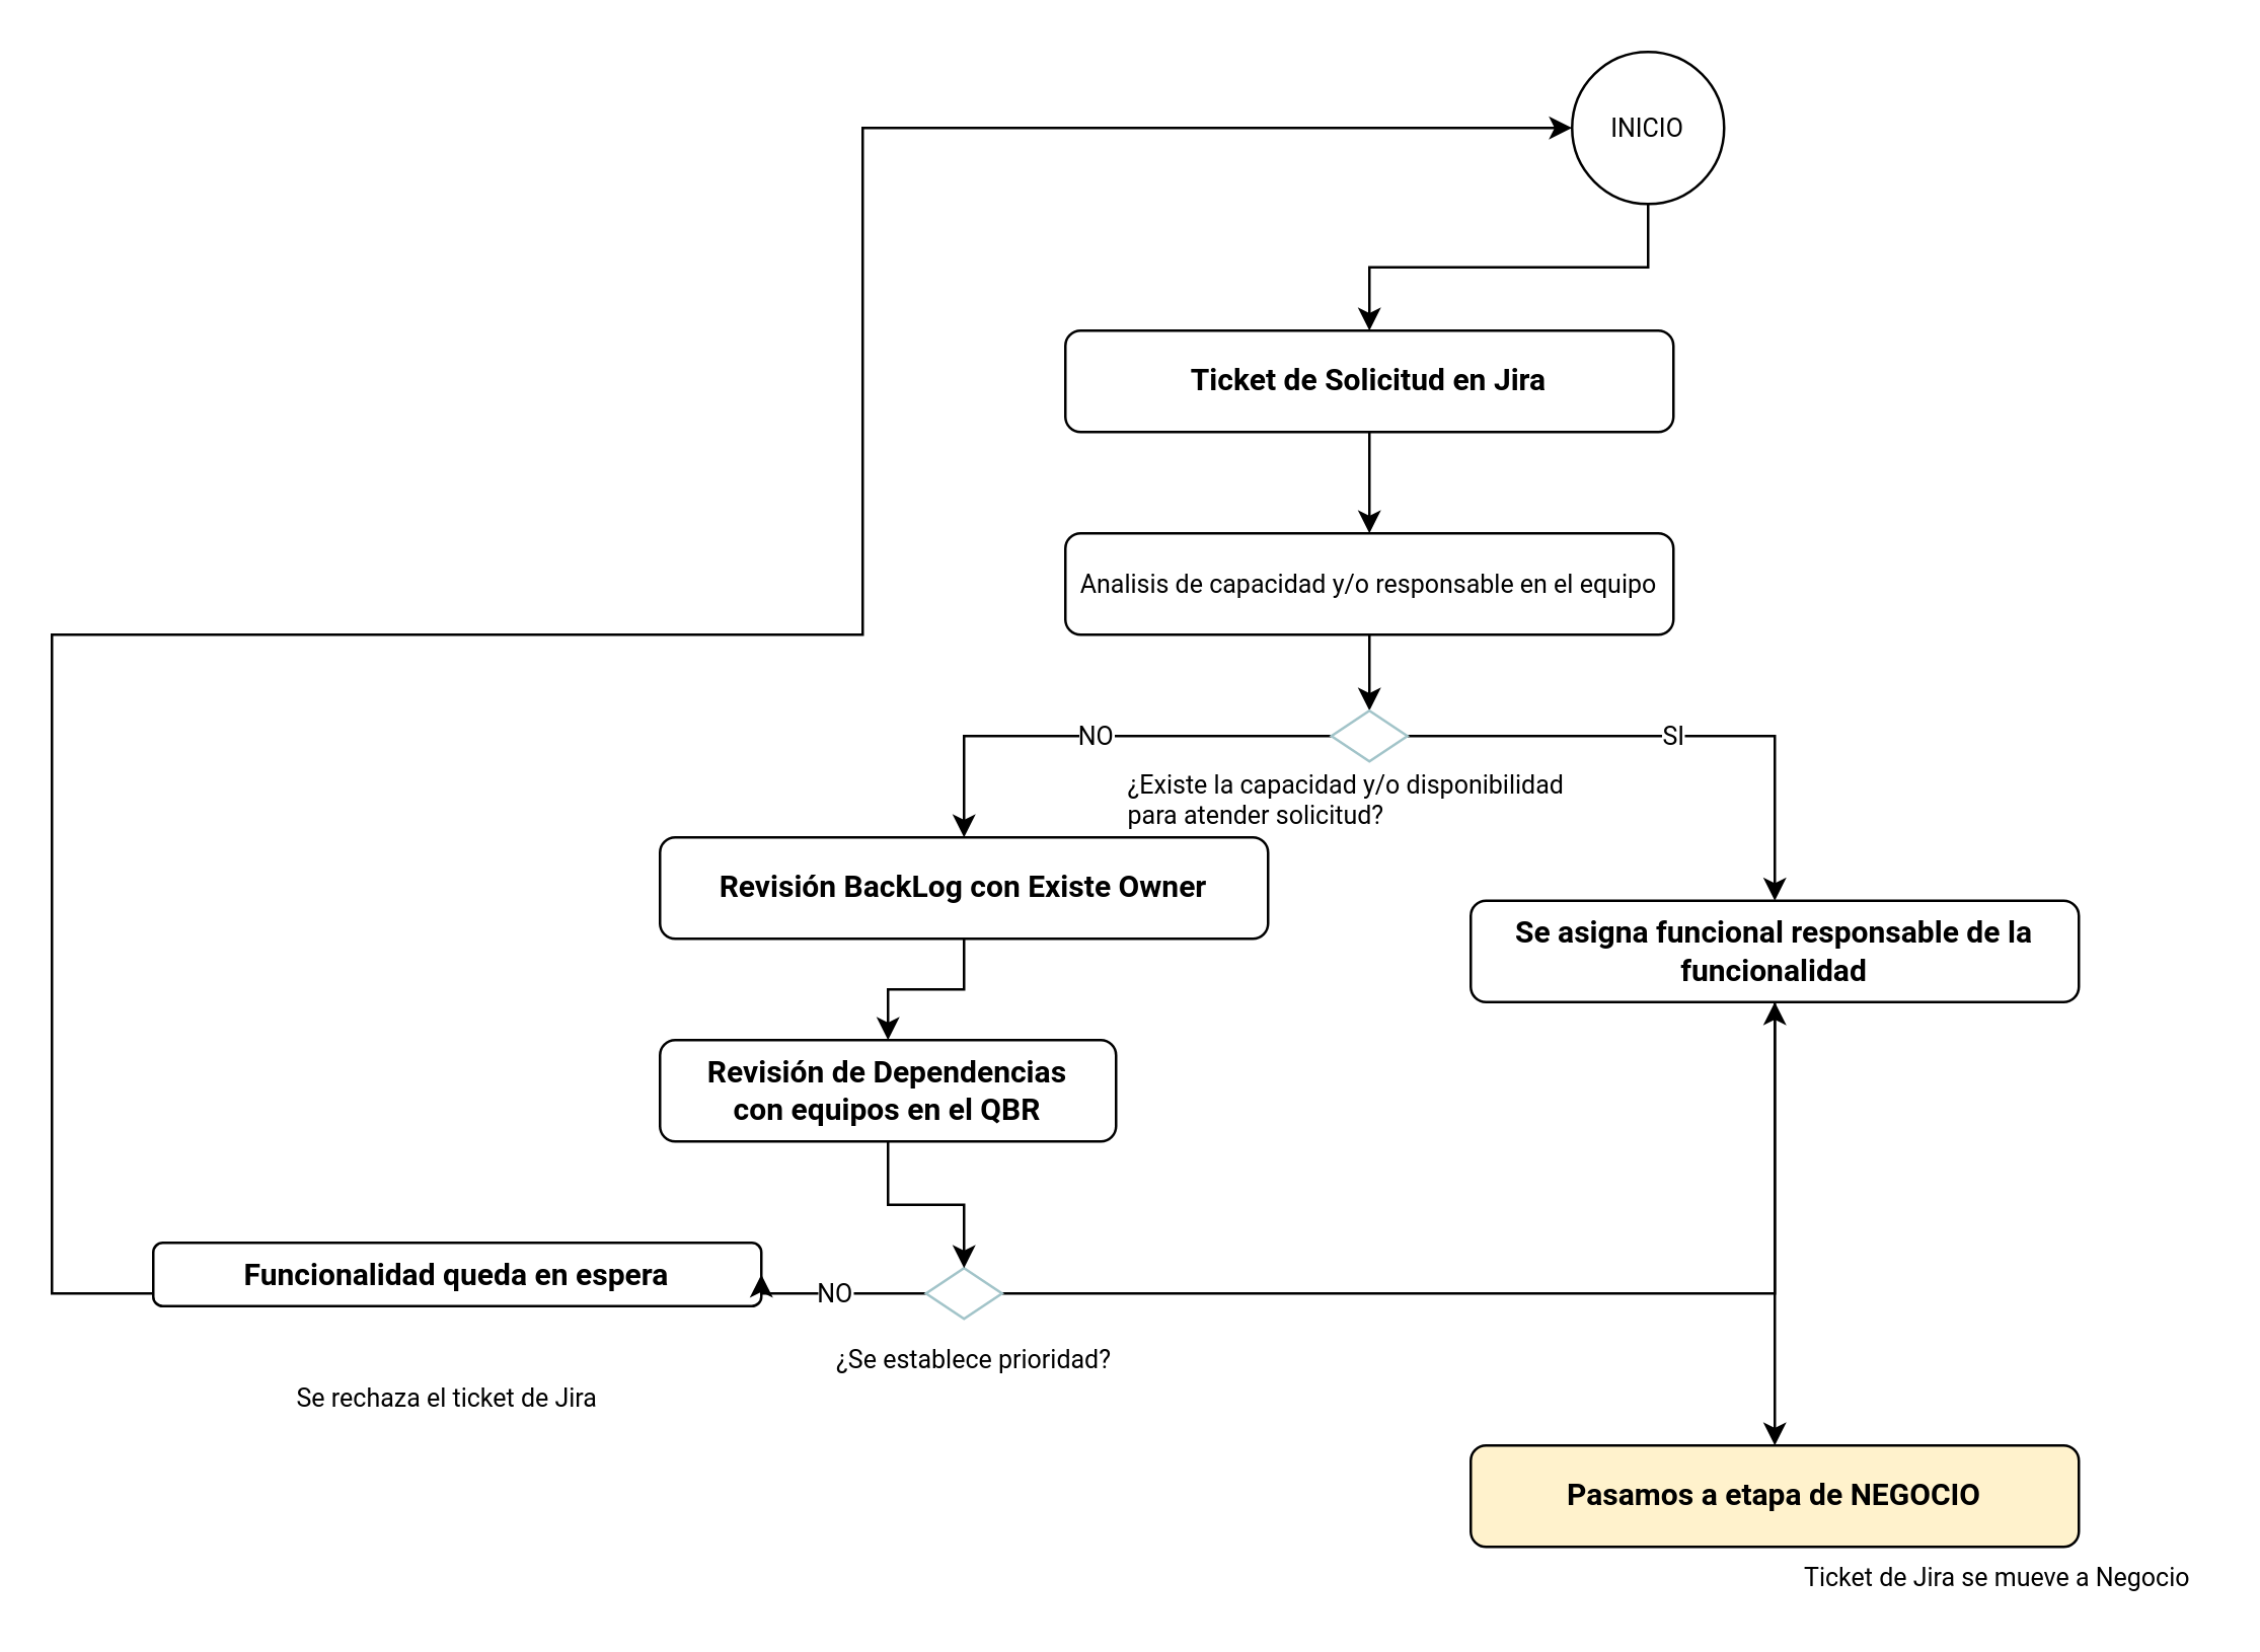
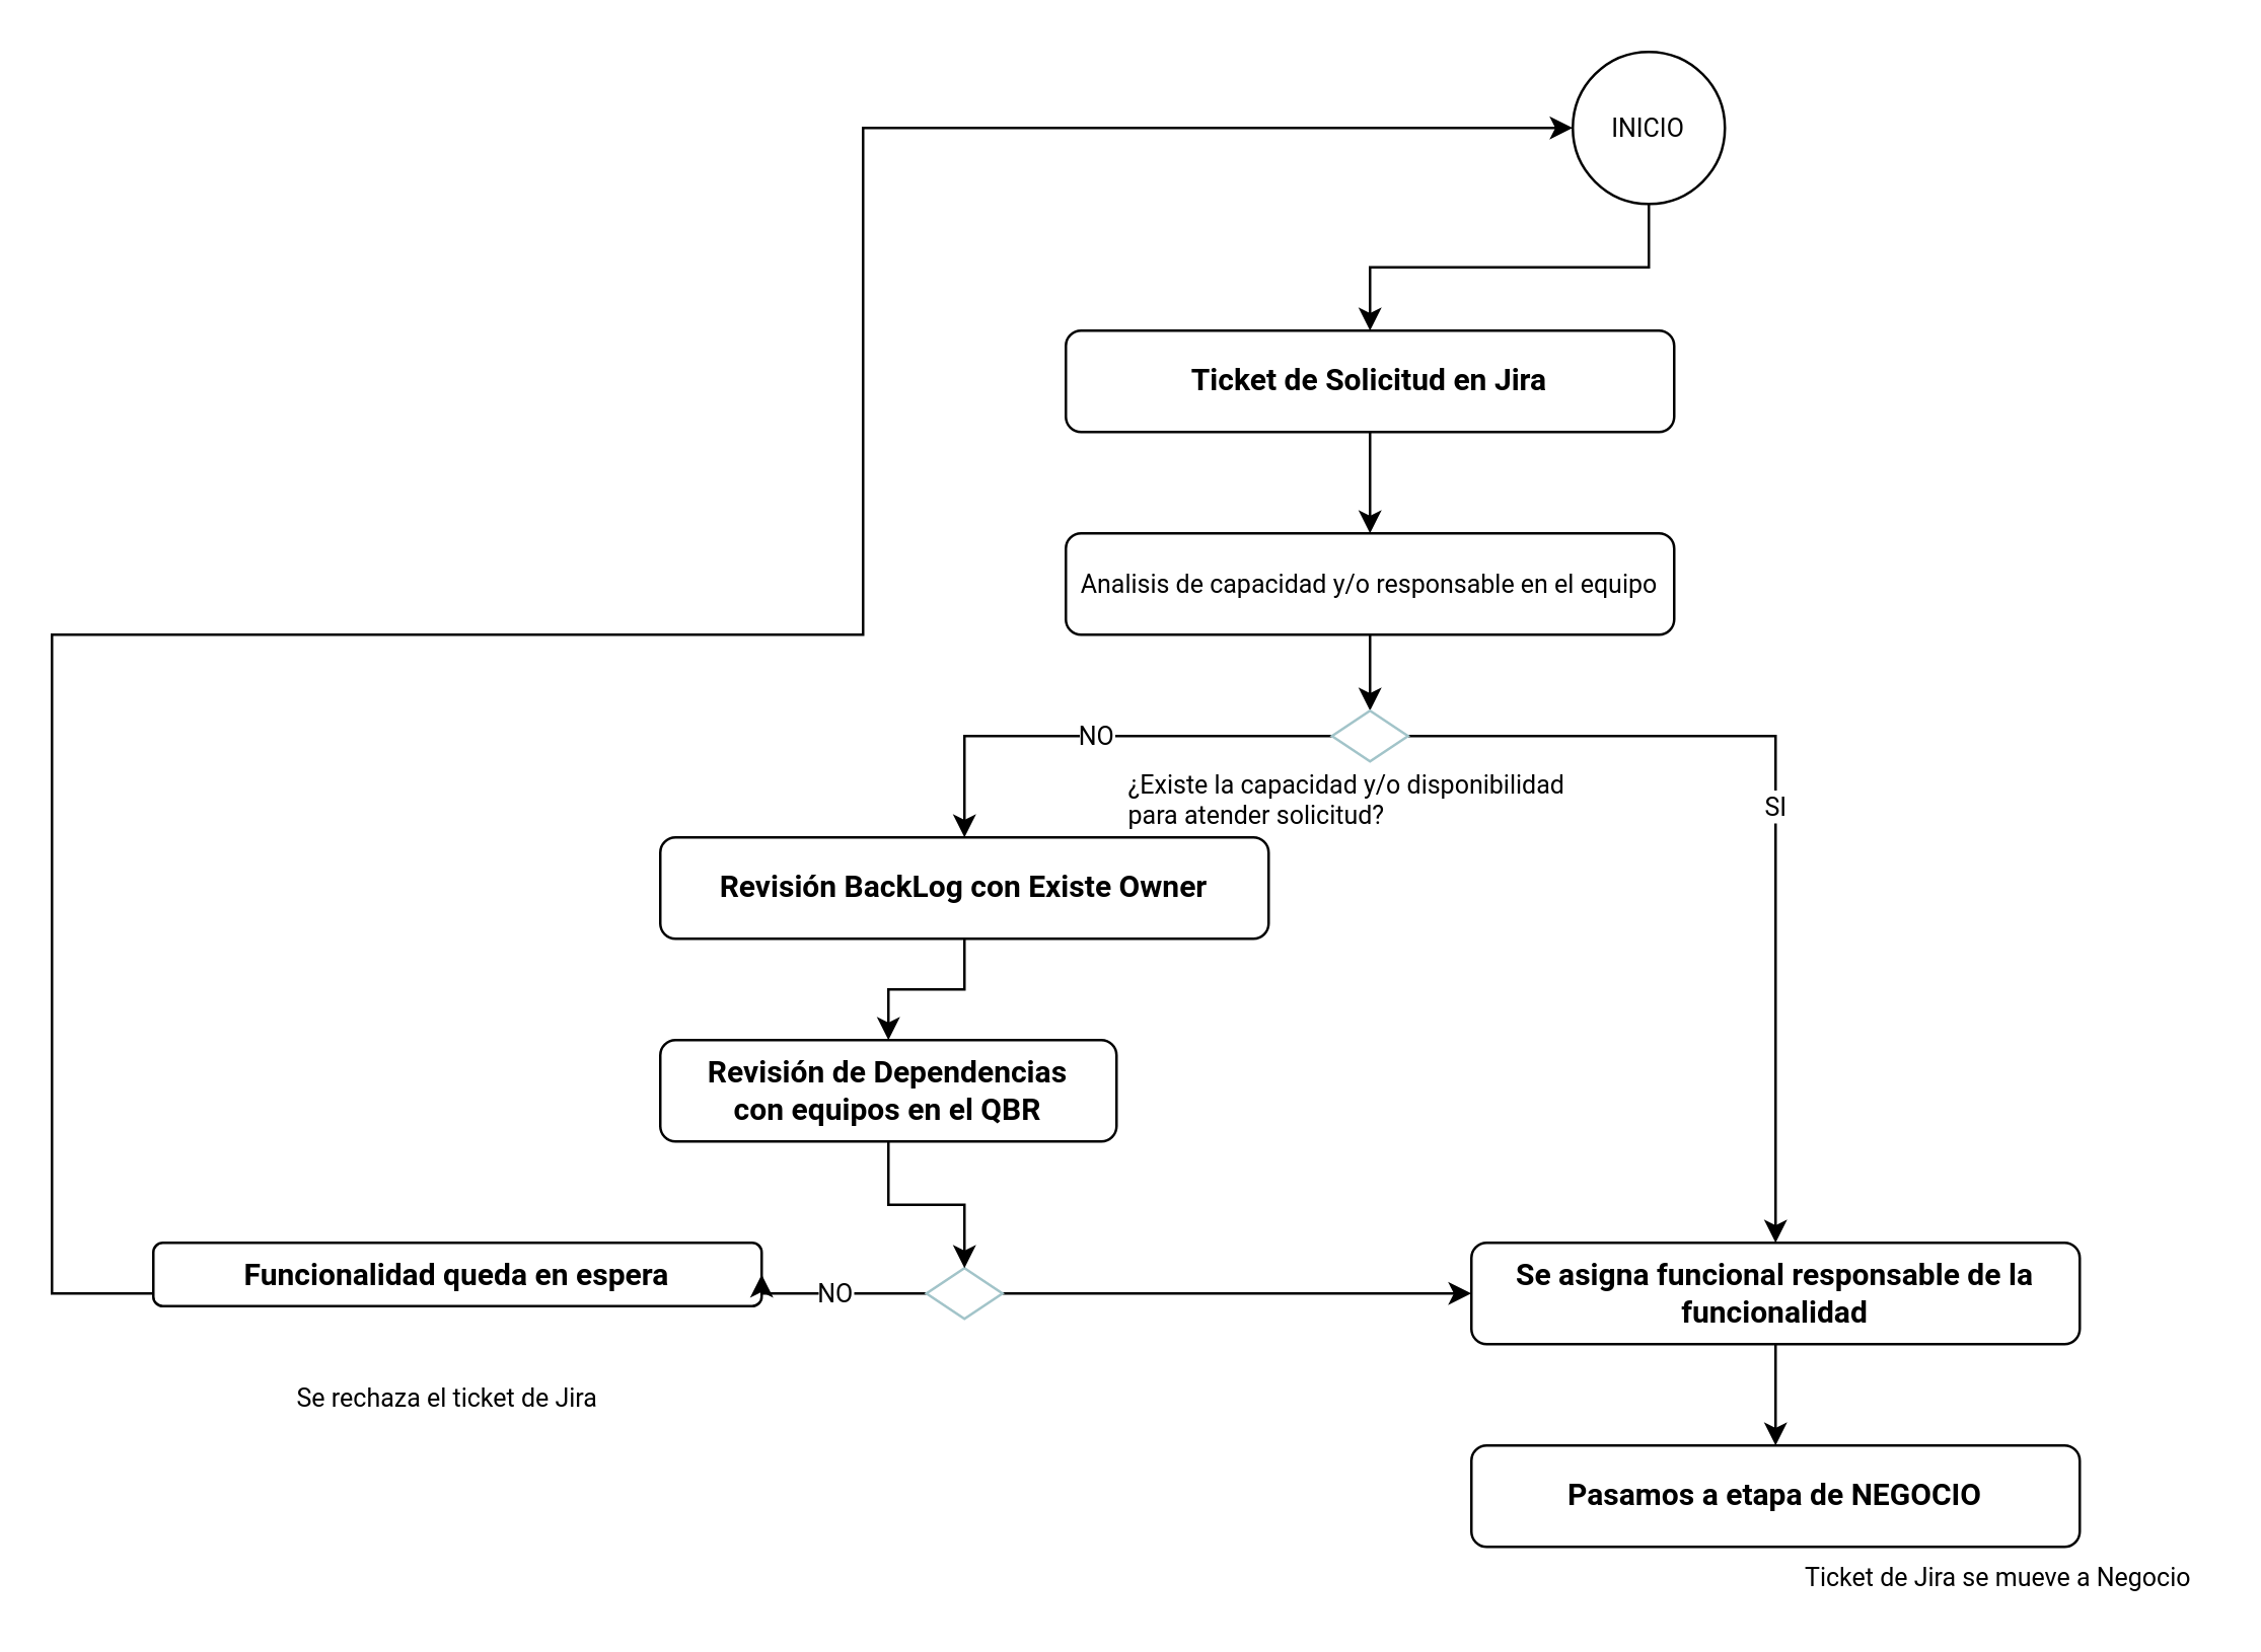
- <mxCell id="25" value="&lt;b&gt;Se asigna funcional responsable de la funcionalidad&lt;/b&gt;" style="rounded=1;whiteSpace=wrap;html=1;fillColor=none;fontFamily=Roboto;fontSource=https%3A%2F%2Ffonts.googleapis.com%2Fcss%3Ffamily%3DRoboto;" parent="1" vertex="1"><mxGeometry x="580" y="355" width="240" height="40" as="geometry" /></mxCell>
+ <mxCell id="25" value="&lt;b&gt;Se asigna funcional responsable de la funcionalidad&lt;/b&gt;" style="rounded=1;whiteSpace=wrap;html=1;fillColor=none;fontFamily=Roboto;fontSource=https%3A%2F%2Ffonts.googleapis.com%2Fcss%3Ffamily%3DRoboto;" parent="1" vertex="1"><mxGeometry x="580" y="490" width="240" height="40" as="geometry" /></mxCell>
- <mxCell id="23" value="¿Se establece prioridad?" style="text;html=1;strokeColor=none;fillColor=none;align=left;verticalAlign=middle;whiteSpace=wrap;rounded=0;fontFamily=Roboto;fontSource=https%3A%2F%2Ffonts.googleapis.com%2Fcss%3Ffamily%3DRoboto;fontSize=10;fontColor=#000000;" parent="1" vertex="1"><mxGeometry x="328" y="526" width="115" height="20" as="geometry" /></mxCell>
- <mxCell id="10" value="&lt;b&gt;Pasamos a etapa de NEGOCIO&lt;/b&gt;" style="rounded=1;whiteSpace=wrap;html=1;fontFamily=Roboto;fontSource=https%3A%2F%2Ffonts.googleapis.com%2Fcss%3Ffamily%3DRoboto;fillColor=#fff2cc;" parent="1" vertex="1"><mxGeometry x="580" y="570" width="240" height="40" as="geometry" /></mxCell>
+ <mxCell id="10" value="&lt;b&gt;Pasamos a etapa de NEGOCIO&lt;/b&gt;" style="rounded=1;whiteSpace=wrap;html=1;fontFamily=Roboto;fontSource=https%3A%2F%2Ffonts.googleapis.com%2Fcss%3Ffamily%3DRoboto;" parent="1" vertex="1"><mxGeometry x="580" y="570" width="240" height="40" as="geometry" /></mxCell>
